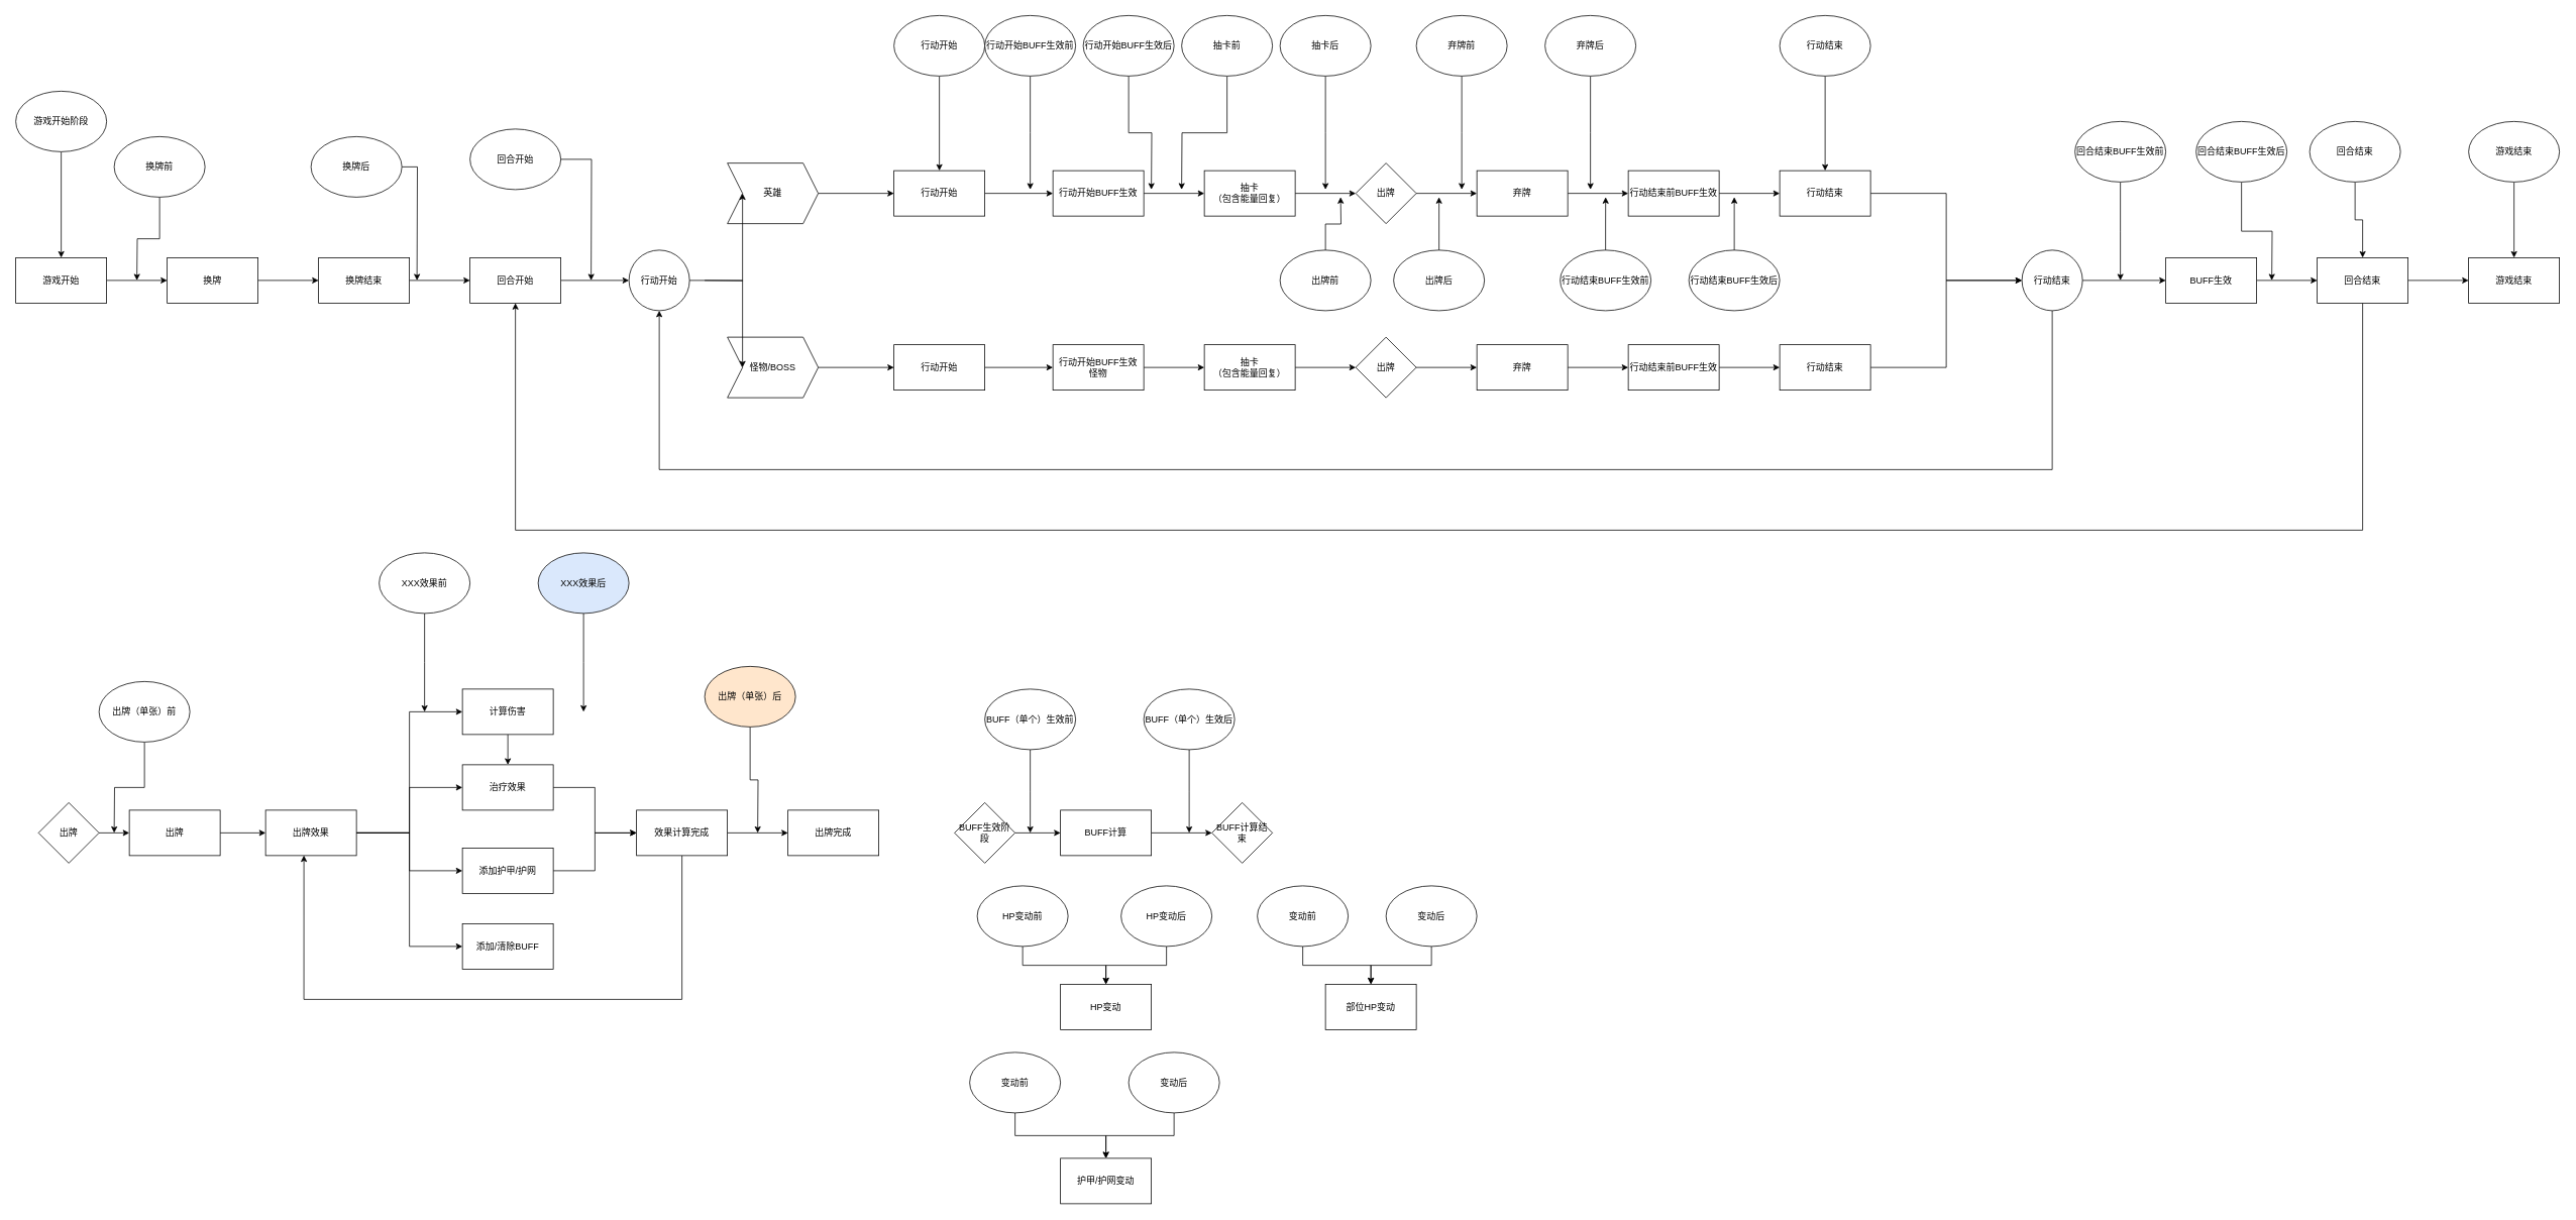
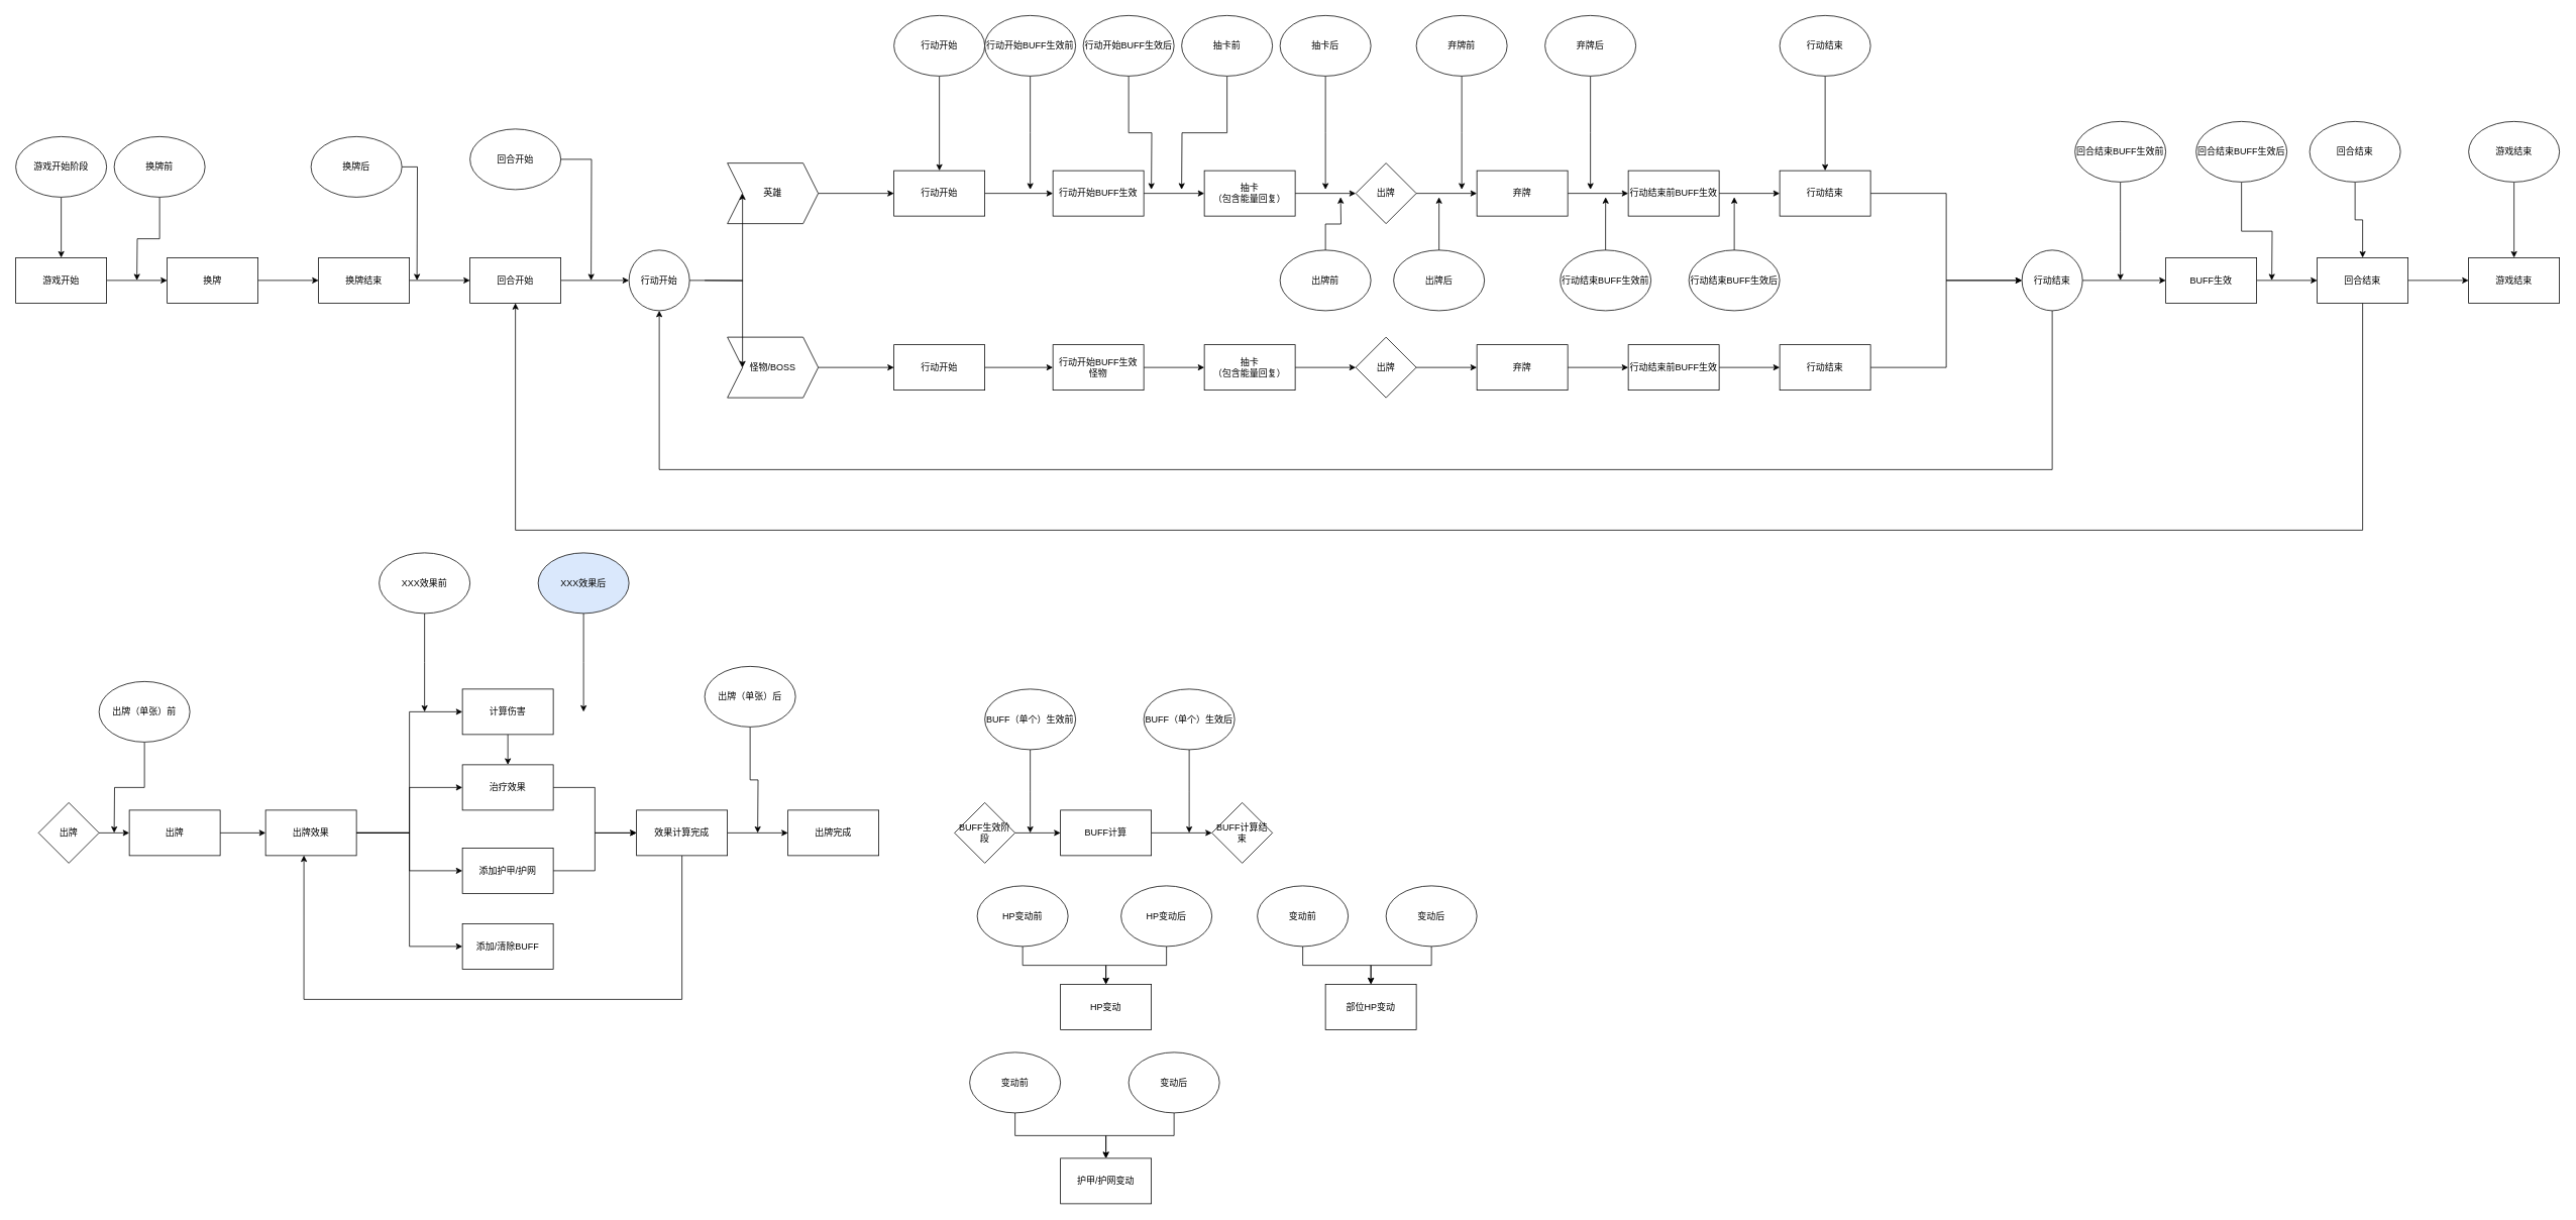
- <mxCell id="80" value="游戏开始阶段" style="ellipse;whiteSpace=wrap;html=1;" vertex="1" parent="1"><mxGeometry x="20" y="120" width="120" height="80" as="geometry" /></mxCell>
+ <mxCell id="80" value="游戏开始阶段" style="ellipse;whiteSpace=wrap;html=1;" vertex="1" parent="1"><mxGeometry x="20" y="180" width="120" height="80" as="geometry" /></mxCell>
- <mxCell id="122" value="出牌（单张）后" style="ellipse;whiteSpace=wrap;html=1;fillColor=#ffe6cc;" vertex="1" parent="1"><mxGeometry x="930" y="880" width="120" height="80" as="geometry" /></mxCell>
+ <mxCell id="122" value="出牌（单张）后" style="ellipse;whiteSpace=wrap;html=1;" vertex="1" parent="1"><mxGeometry x="930" y="880" width="120" height="80" as="geometry" /></mxCell>
